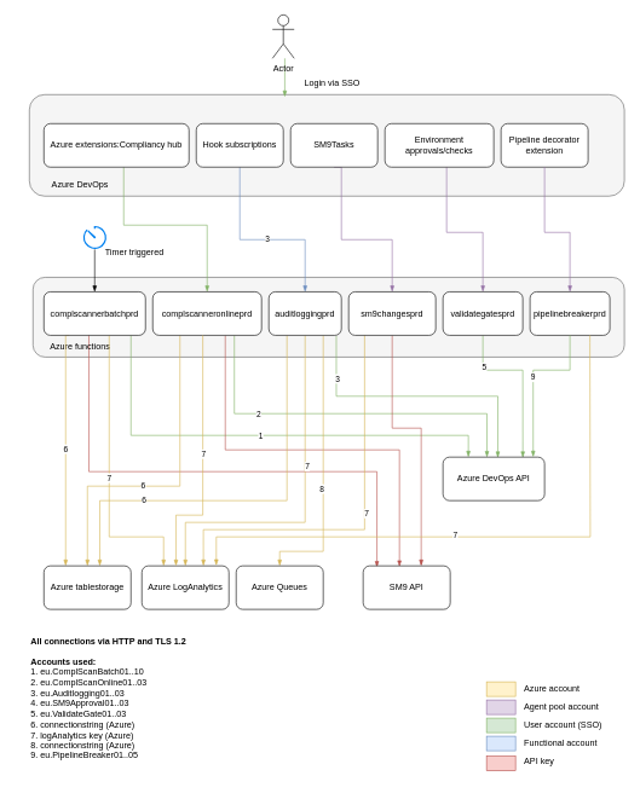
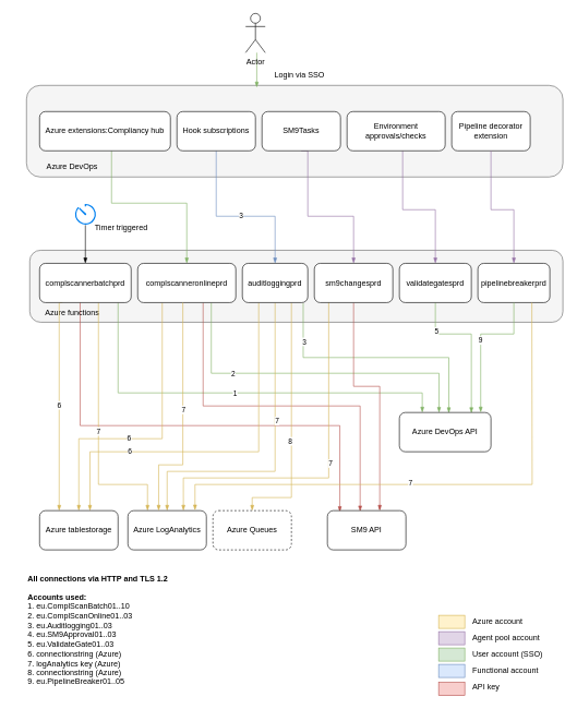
- <mxCell id="54" value="Azure Queues" style="rounded=1;whiteSpace=wrap;html=1;gradientColor=#ffffff;align=center;" parent="1" vertex="1"><mxGeometry x="325" y="780" width="120" height="60" as="geometry" /></mxCell>
+ <mxCell id="54" value="Azure Queues" style="rounded=1;whiteSpace=wrap;html=1;gradientColor=#ffffff;align=center;dashed=1;" parent="1" vertex="1"><mxGeometry x="325" y="780" width="120" height="60" as="geometry" /></mxCell>
